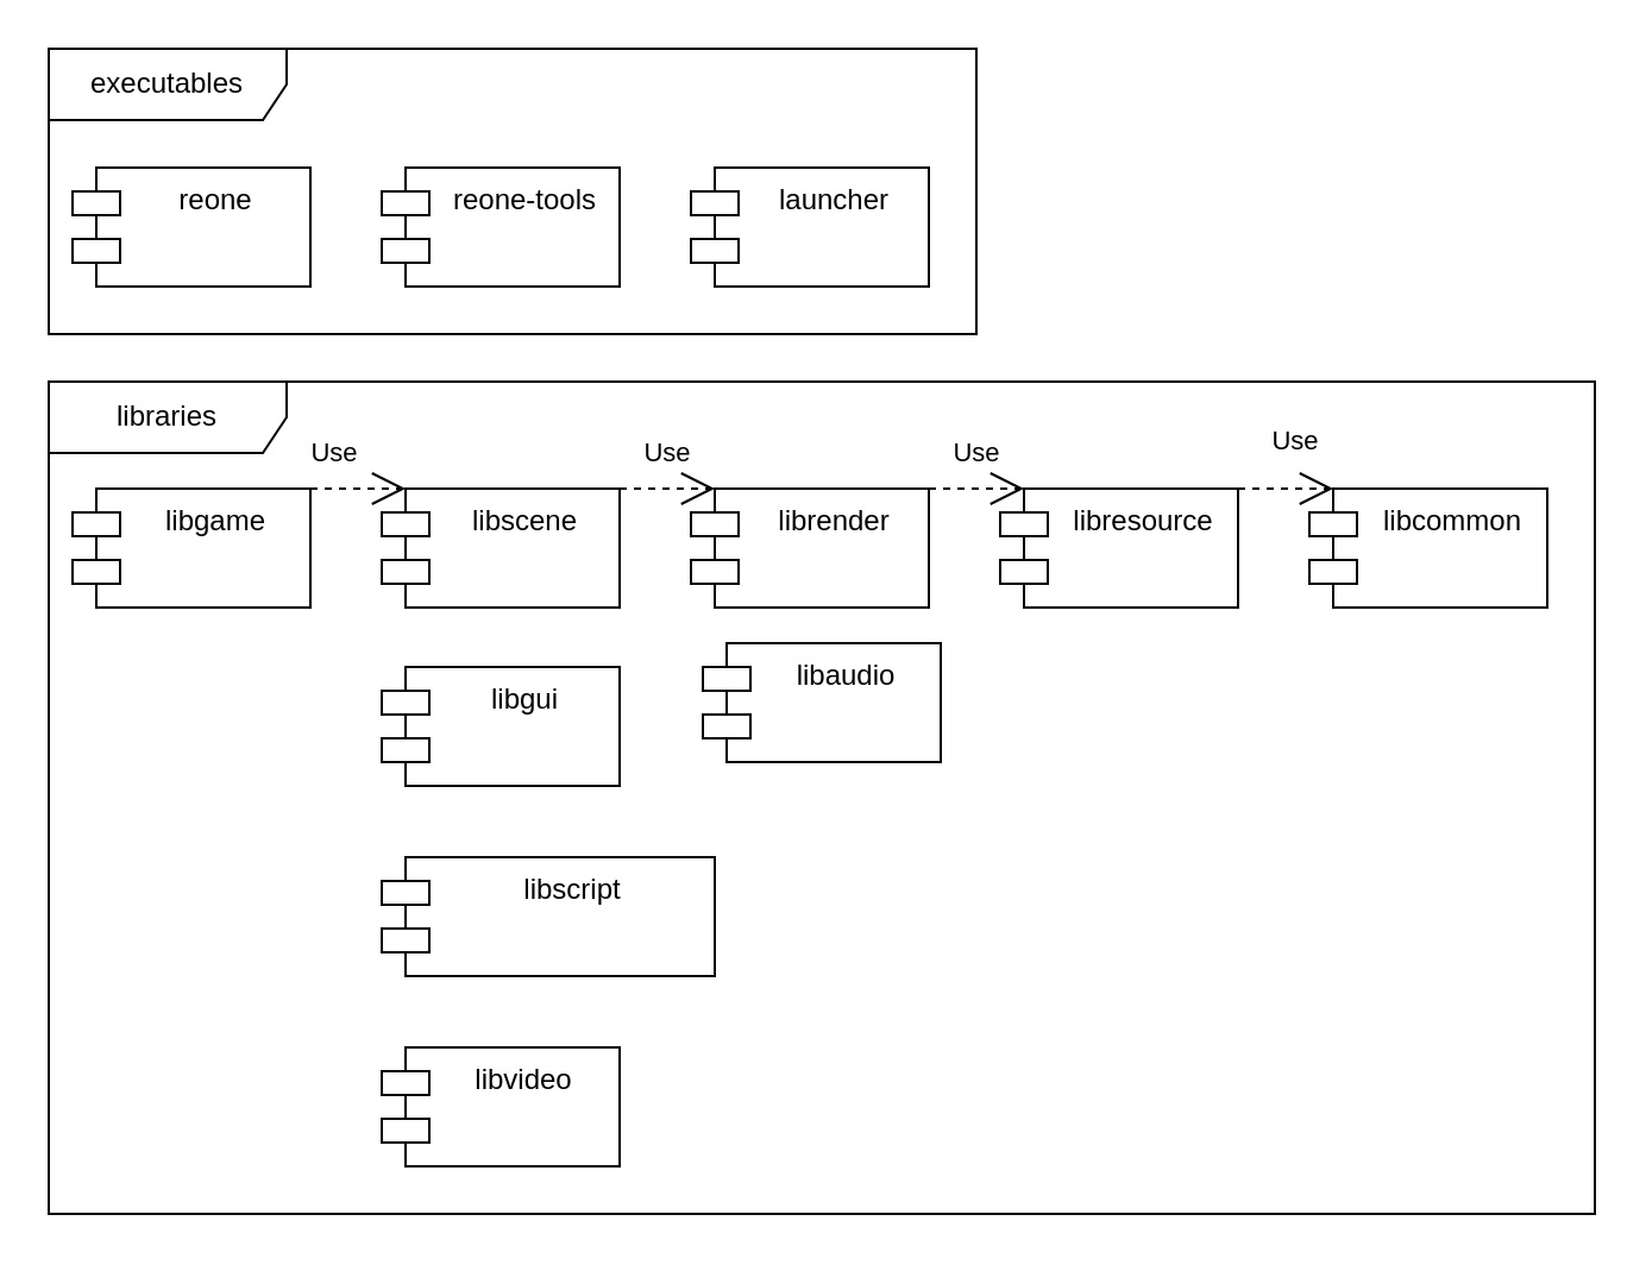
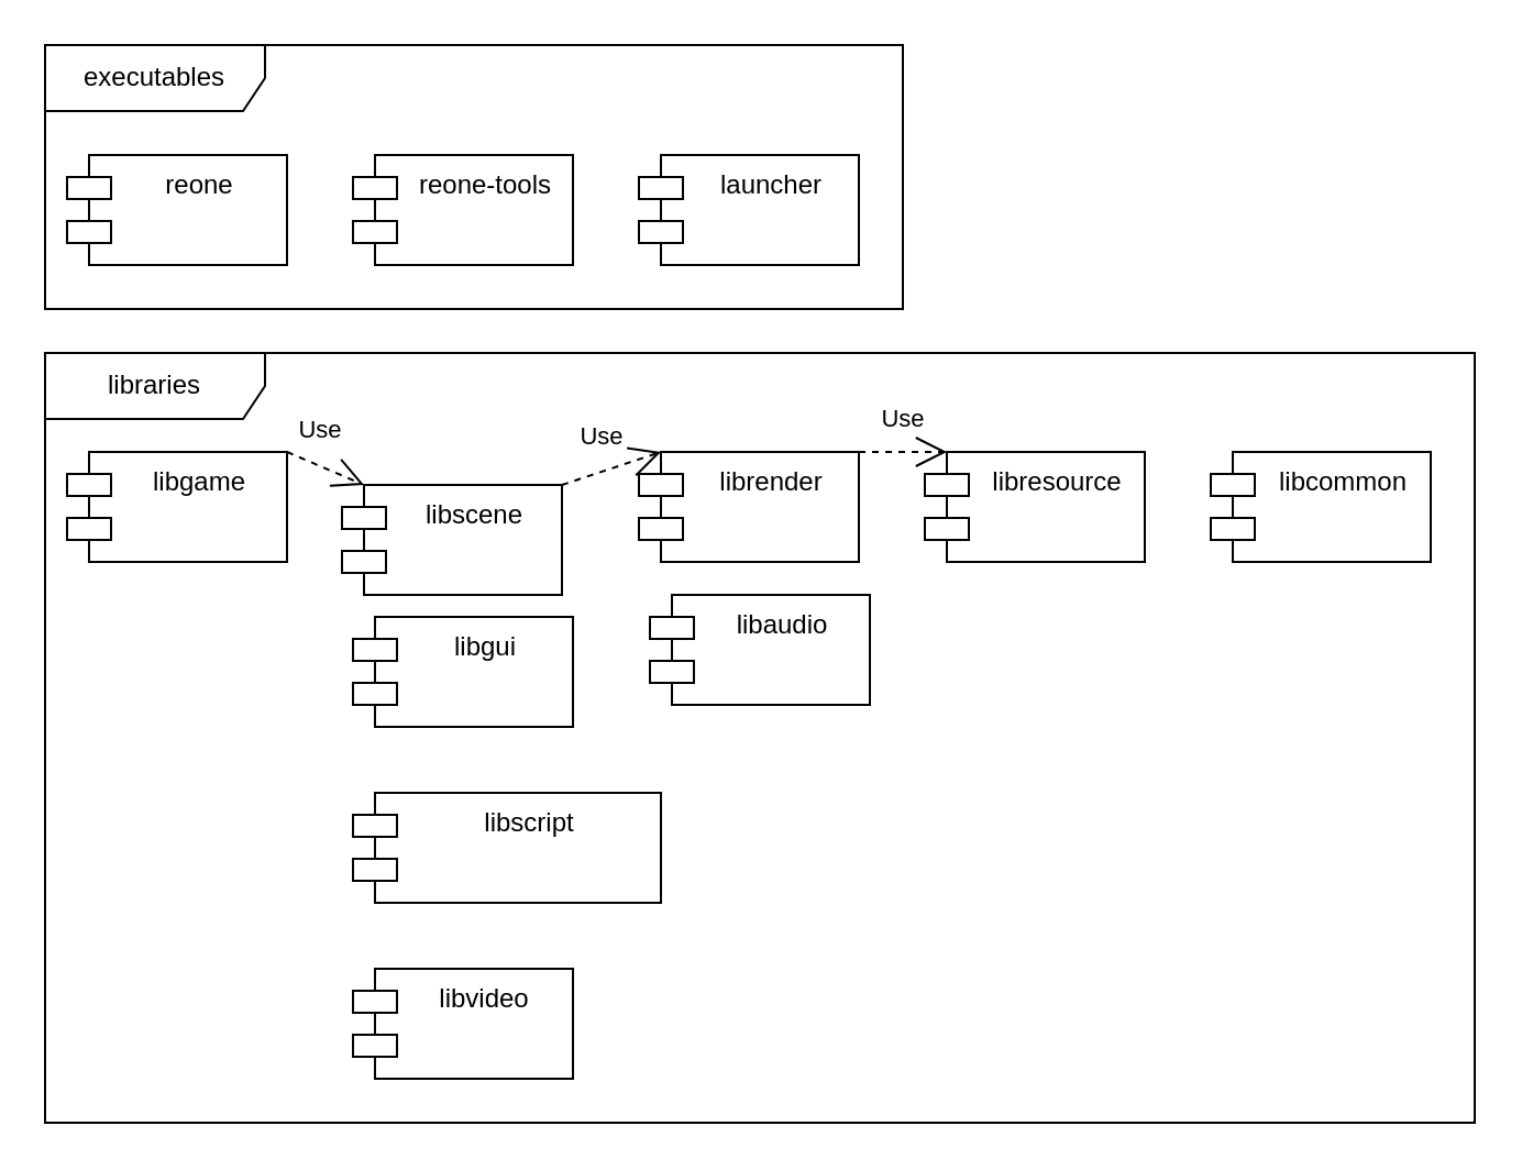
- <mxCell id="16" value="Use" style="endArrow=open;endSize=12;dashed=1;html=1;exitX=1;exitY=0;exitDx=0;exitDy=0;entryX=0;entryY=0;entryDx=10;entryDy=0;entryPerimeter=0;" parent="1" source="8" target="5" edge="1"><mxGeometry x="0.2" y="20" width="160" relative="1" as="geometry"><mxPoint x="380" y="380" as="sourcePoint" /><mxPoint x="540" y="380" as="targetPoint" /><mxPoint as="offset" /></mxGeometry></mxCell>
- <mxCell id="10" value="libscene" style="shape=module;align=left;spacingLeft=20;align=center;verticalAlign=top;html=1;" parent="1" vertex="1"><mxGeometry x="160" y="205" width="100" height="50" as="geometry" /></mxCell>
+ <mxCell id="10" value="libscene" style="shape=module;align=left;spacingLeft=20;align=center;verticalAlign=top;html=1;" parent="1" vertex="1"><mxGeometry x="155" y="220" width="100" height="50" as="geometry" /></mxCell>
